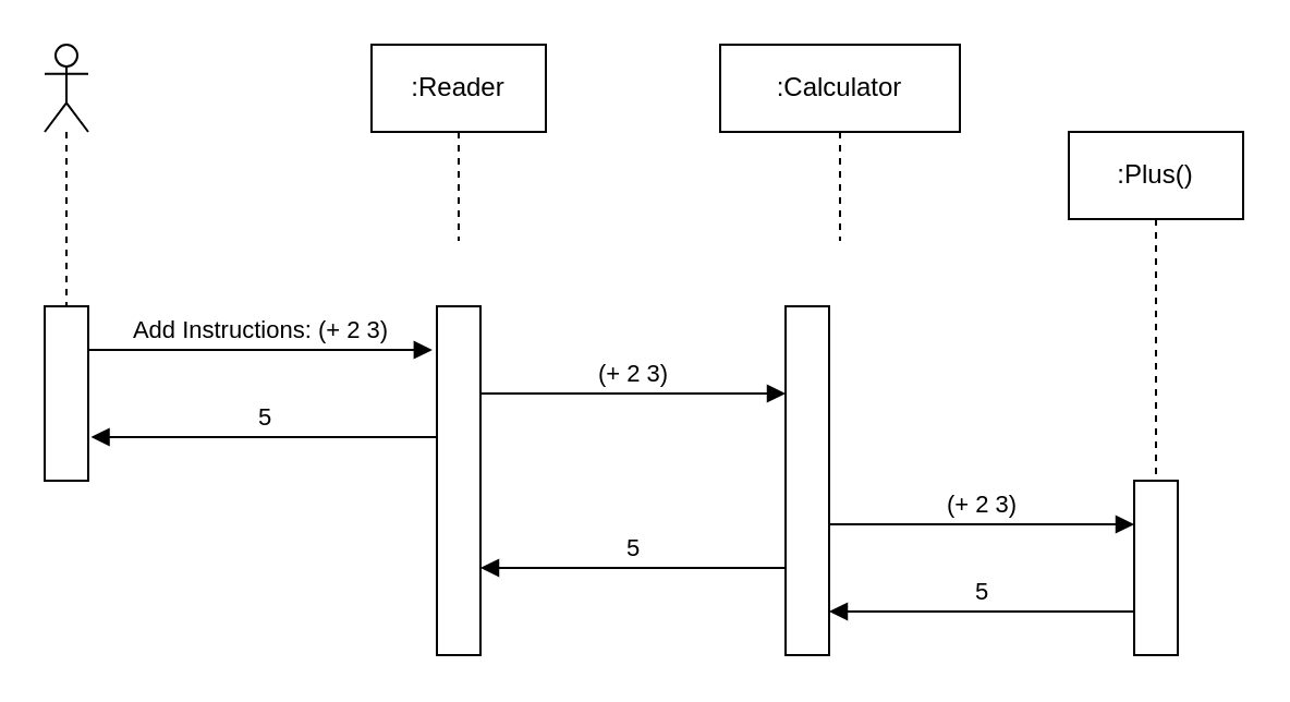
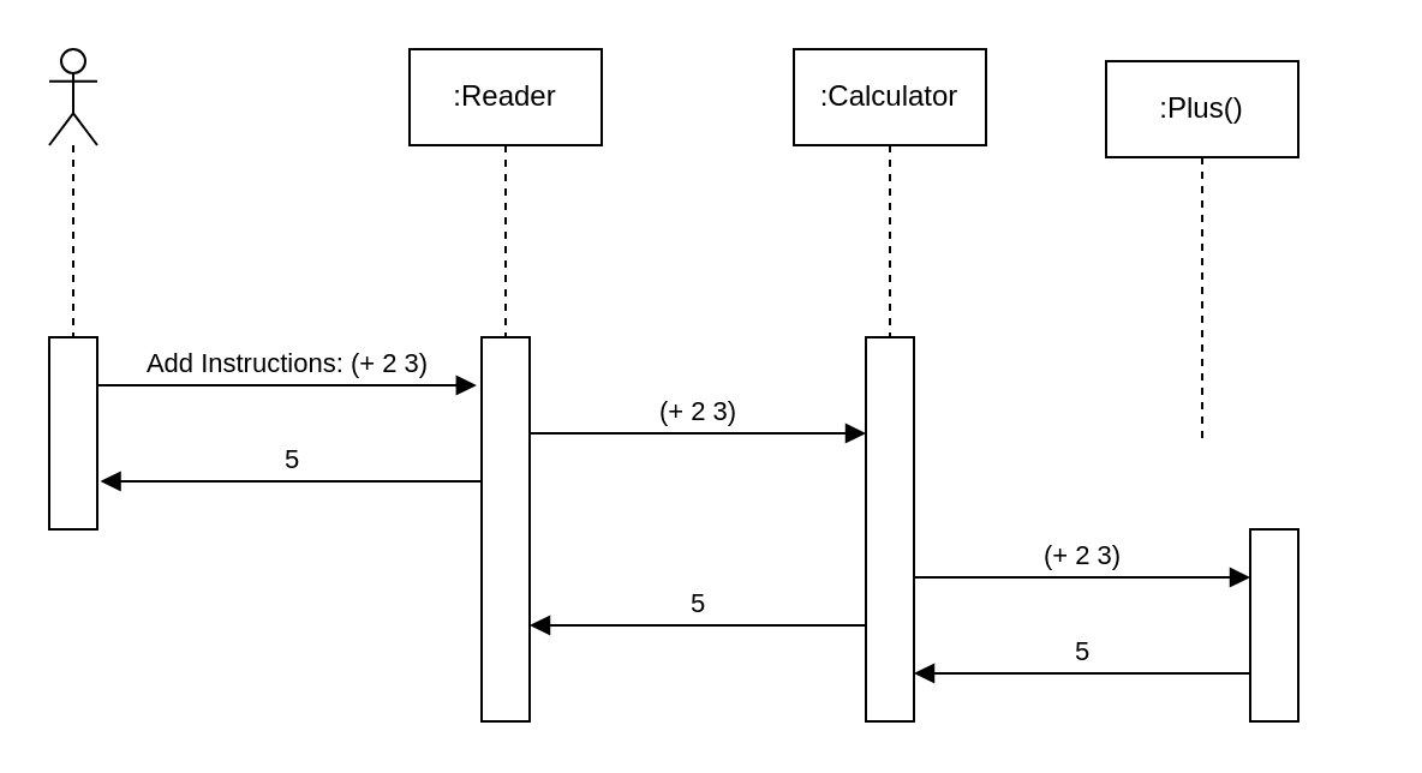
- <mxCell id="3" value=":Reader" style="shape=umlLifeline;perimeter=lifelinePerimeter;whiteSpace=wrap;html=1;container=1;collapsible=0;recursiveResize=0;outlineConnect=0;" vertex="1" parent="1"><mxGeometry x="170" y="20" width="80" height="90" as="geometry" /></mxCell>
+ <mxCell id="3" value=":Reader" style="shape=umlLifeline;perimeter=lifelinePerimeter;whiteSpace=wrap;html=1;container=1;collapsible=0;recursiveResize=0;outlineConnect=0;" vertex="1" parent="1"><mxGeometry x="170" y="20" width="80" height="120" as="geometry" /></mxCell>
- <mxCell id="6" value=":Calculator" style="shape=umlLifeline;perimeter=lifelinePerimeter;whiteSpace=wrap;html=1;container=1;collapsible=0;recursiveResize=0;outlineConnect=0;" vertex="1" parent="1"><mxGeometry x="330" y="20" width="110" height="90" as="geometry" /></mxCell>
+ <mxCell id="6" value=":Calculator" style="shape=umlLifeline;perimeter=lifelinePerimeter;whiteSpace=wrap;html=1;container=1;collapsible=0;recursiveResize=0;outlineConnect=0;" vertex="1" parent="1"><mxGeometry x="330" y="20" width="80" height="120" as="geometry" /></mxCell>
- <mxCell id="8" value=":Plus()" style="shape=umlLifeline;perimeter=lifelinePerimeter;whiteSpace=wrap;html=1;container=1;collapsible=0;recursiveResize=0;outlineConnect=0;" vertex="1" parent="1"><mxGeometry x="490" y="60" width="80" height="160" as="geometry" /></mxCell>
+ <mxCell id="8" value=":Plus()" style="shape=umlLifeline;perimeter=lifelinePerimeter;whiteSpace=wrap;html=1;container=1;collapsible=0;recursiveResize=0;outlineConnect=0;" vertex="1" parent="1"><mxGeometry x="460" y="25" width="80" height="160" as="geometry" /></mxCell>
